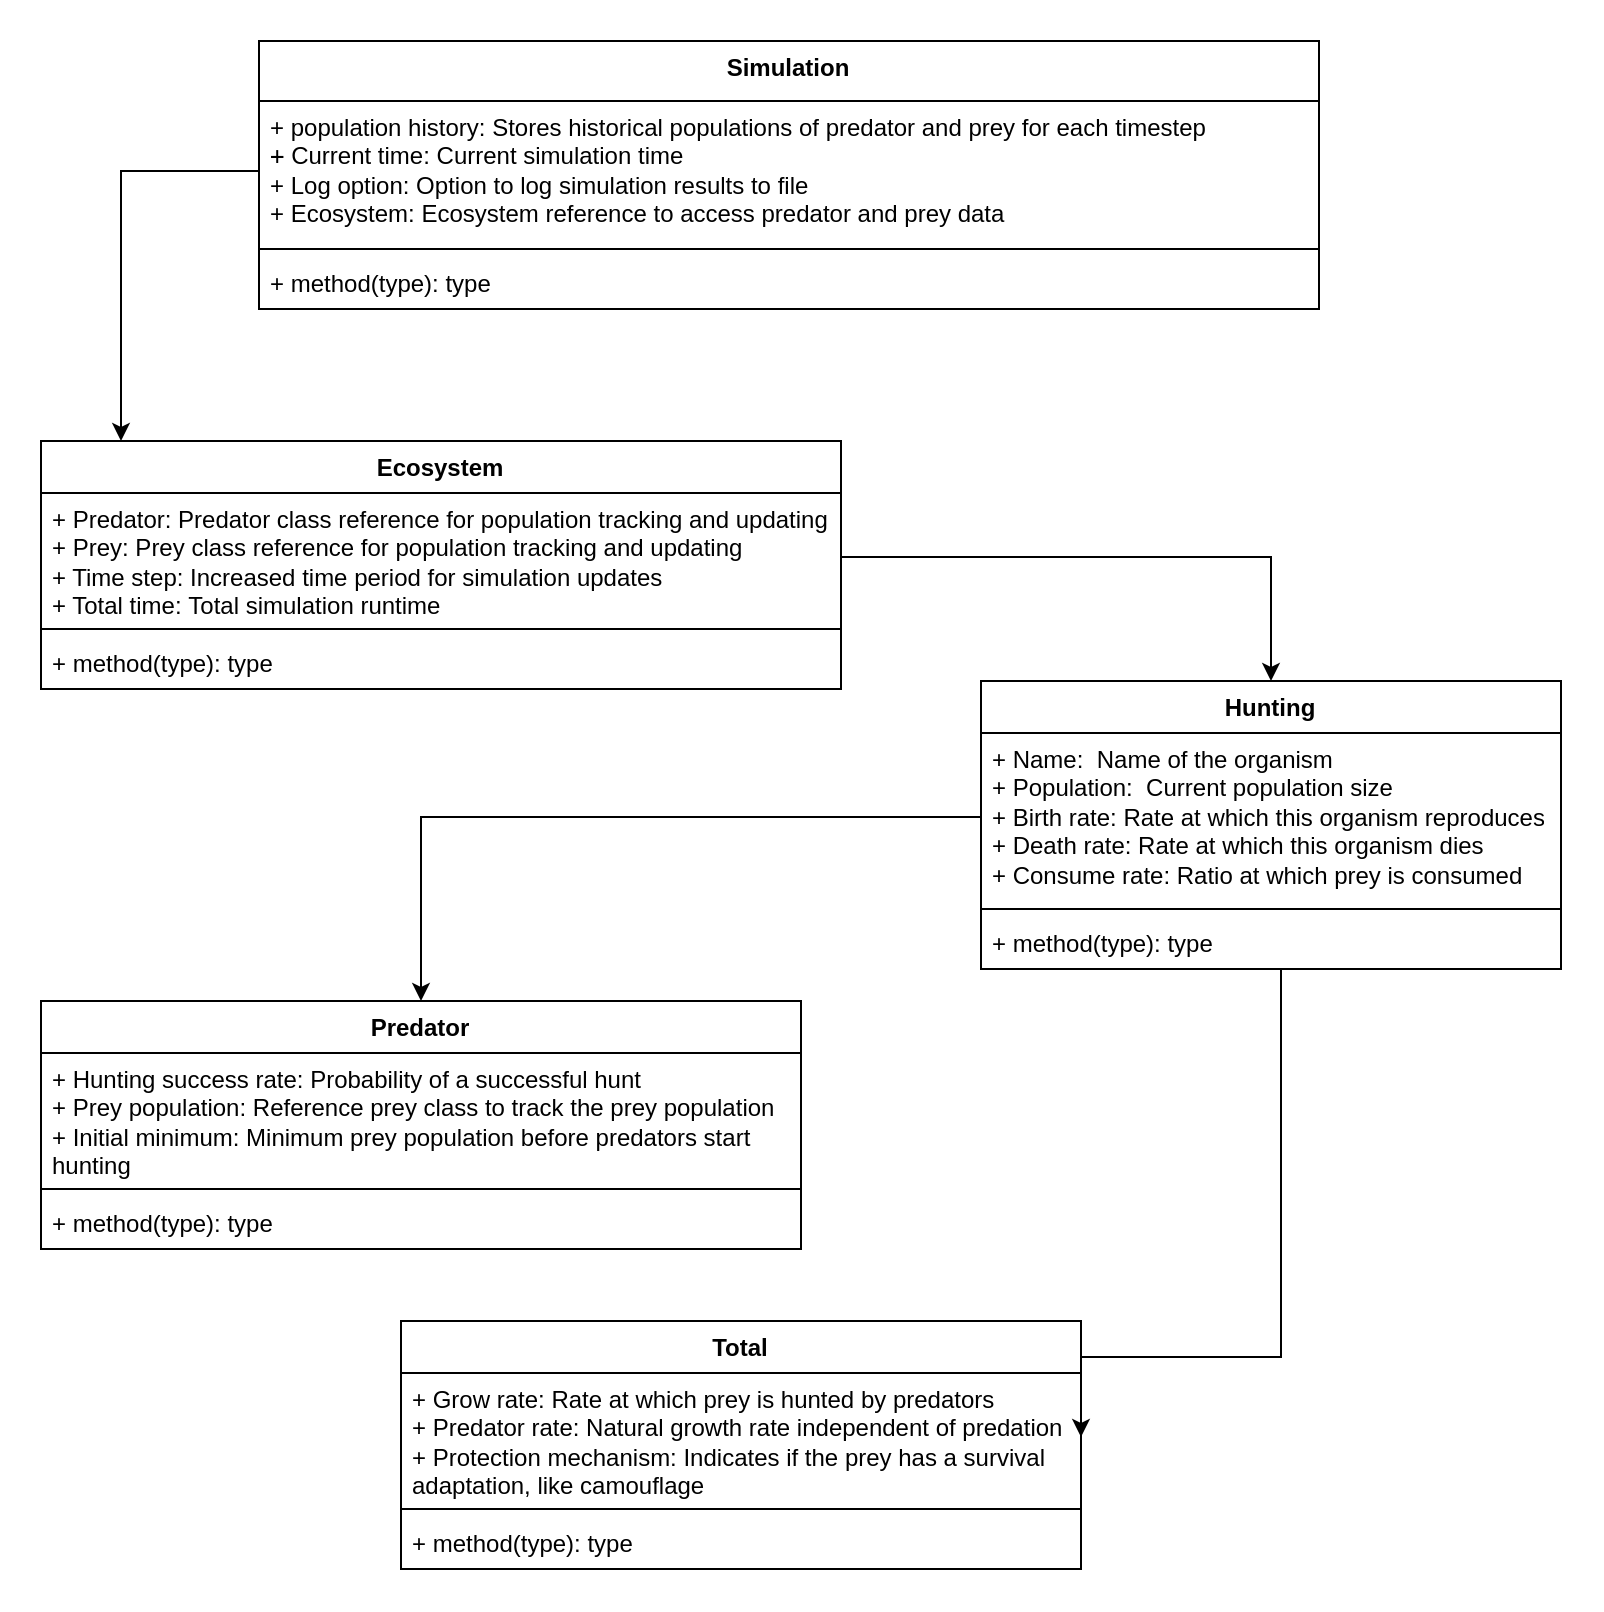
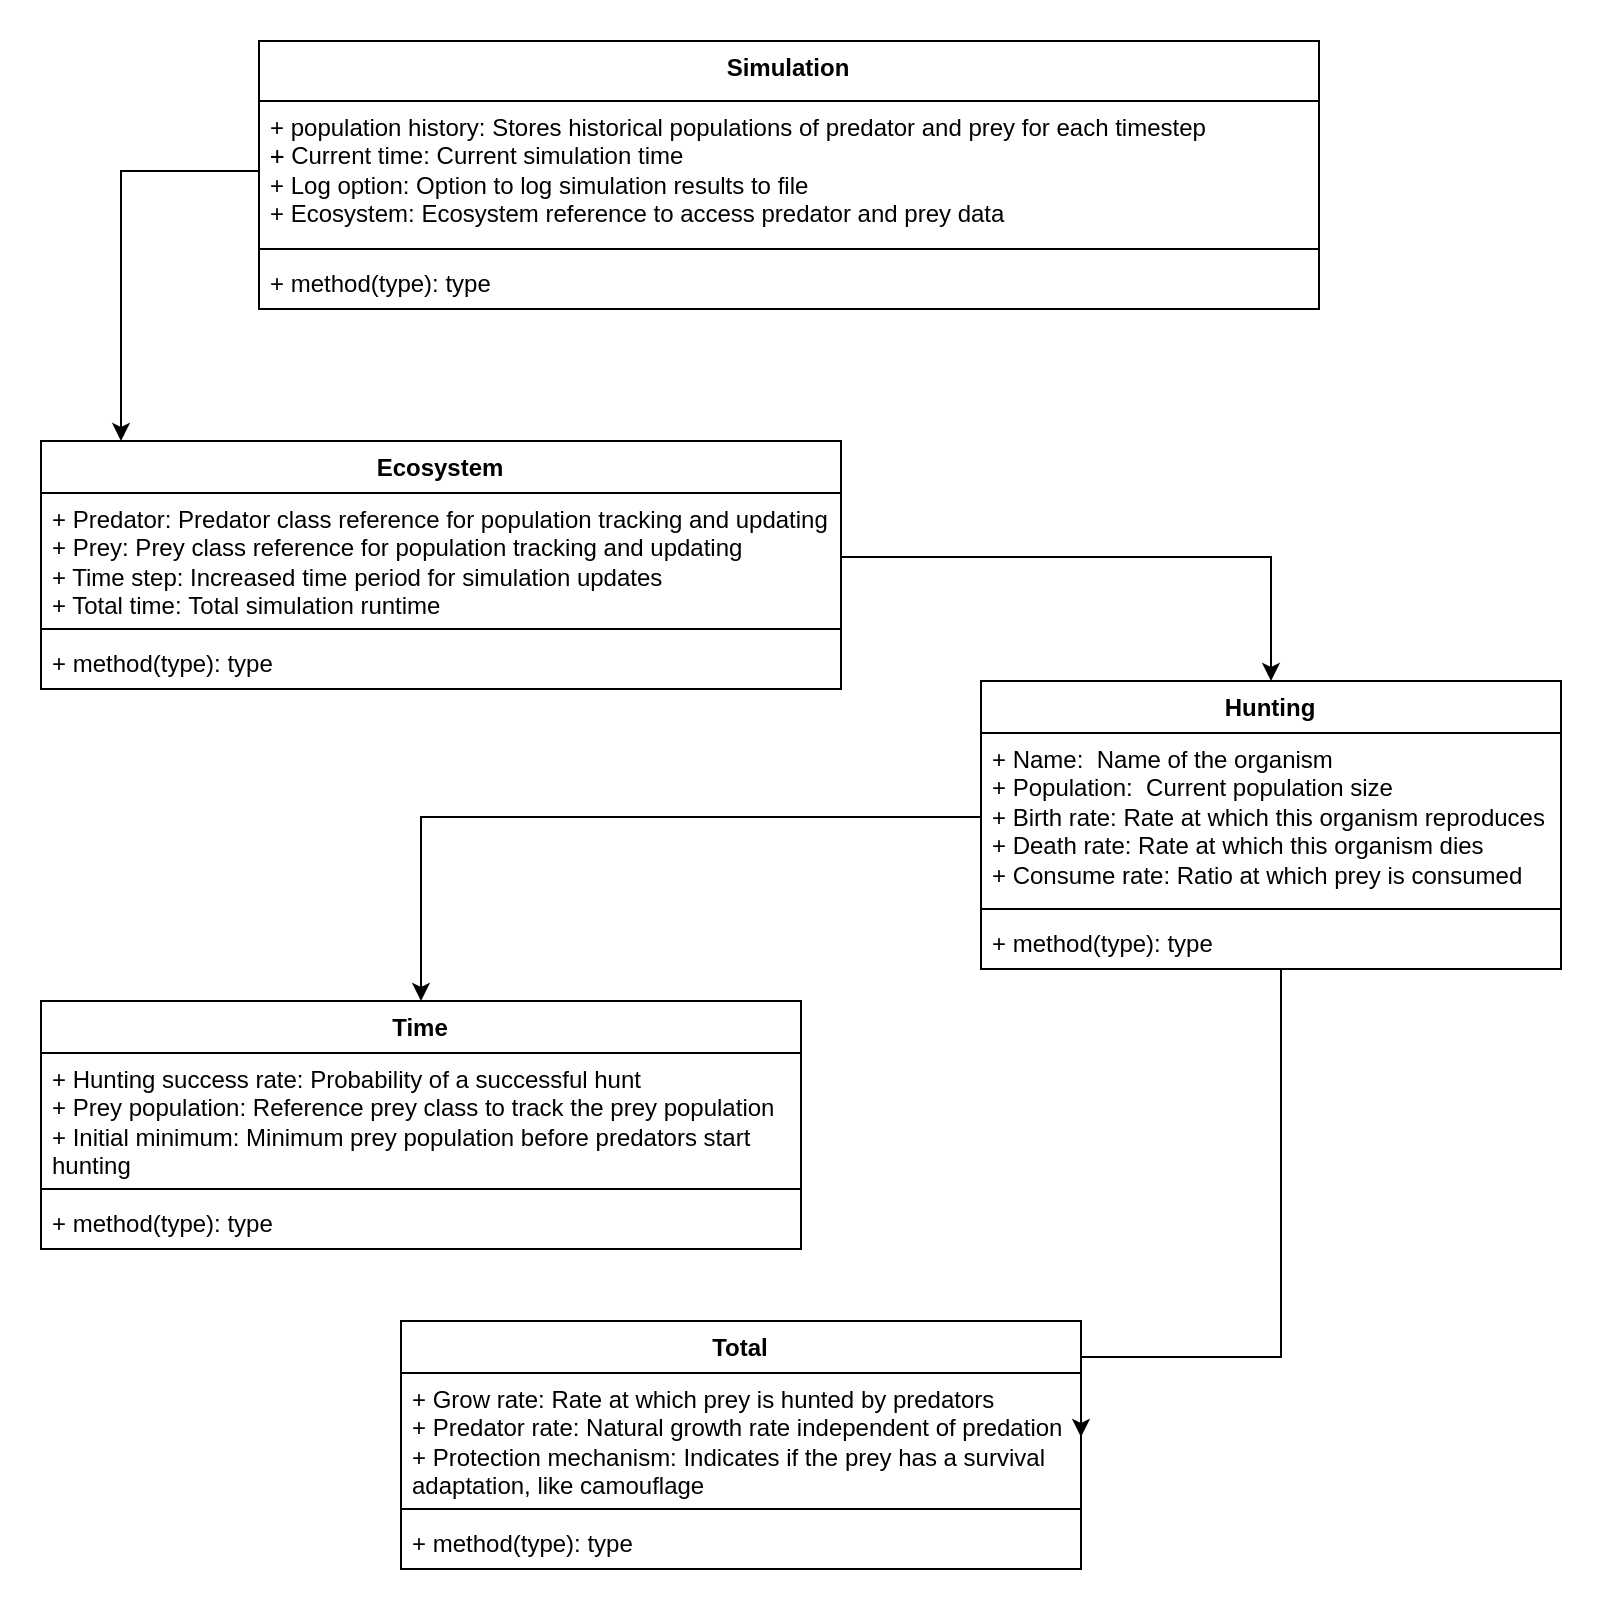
- <mxCell id="6" value="Predator" style="swimlane;fontStyle=1;align=center;verticalAlign=top;childLayout=stackLayout;horizontal=1;startSize=26;horizontalStack=0;resizeParent=1;resizeParentMax=0;resizeLast=0;collapsible=1;marginBottom=0;whiteSpace=wrap;html=1;" vertex="1" parent="1"><mxGeometry x="20" y="500" width="380" height="124" as="geometry" /></mxCell>
+ <mxCell id="6" value="Time" style="swimlane;fontStyle=1;align=center;verticalAlign=top;childLayout=stackLayout;horizontal=1;startSize=26;horizontalStack=0;resizeParent=1;resizeParentMax=0;resizeLast=0;collapsible=1;marginBottom=0;whiteSpace=wrap;html=1;" vertex="1" parent="1"><mxGeometry x="20" y="500" width="380" height="124" as="geometry" /></mxCell>
